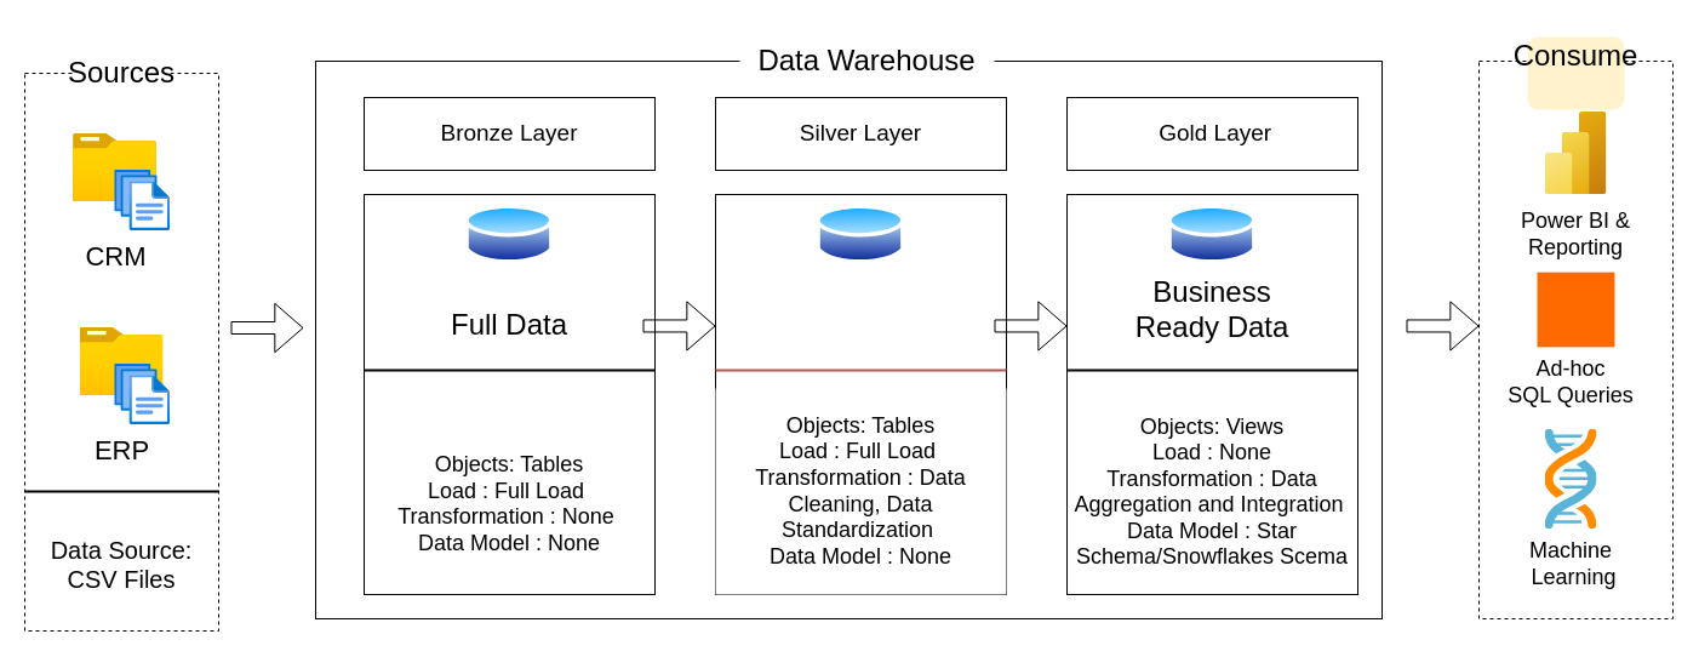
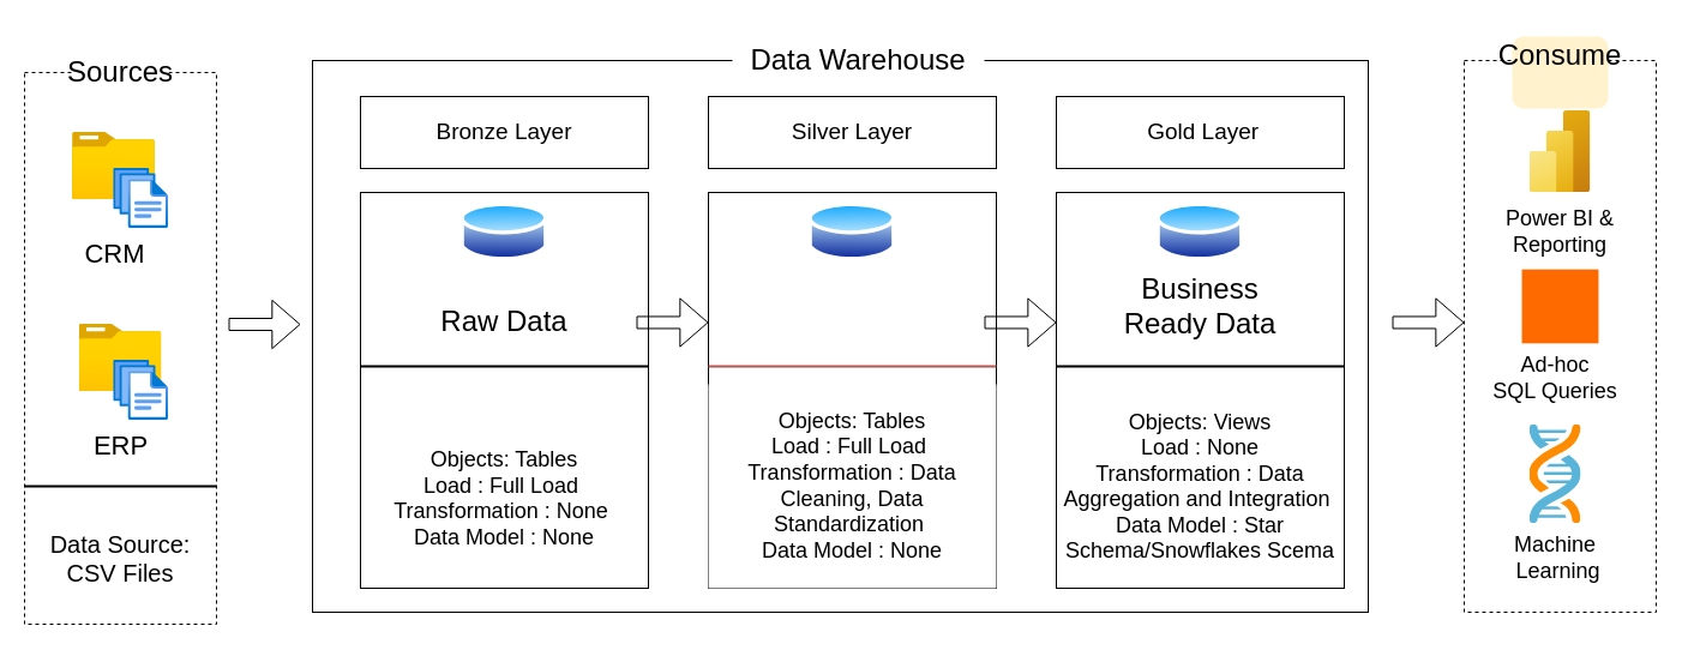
- <mxCell id="21" value="Full Data" style="text;html=1;align=center;verticalAlign=middle;whiteSpace=wrap;rounded=0;fontSize=24;labelBackgroundColor=default;" vertex="1" parent="1"><mxGeometry x="345" y="250" width="150" height="35" as="geometry" /></mxCell>
+ <mxCell id="21" value="Raw Data" style="text;html=1;align=center;verticalAlign=middle;whiteSpace=wrap;rounded=0;fontSize=24;labelBackgroundColor=default;" vertex="1" parent="1"><mxGeometry x="345" y="250" width="150" height="35" as="geometry" /></mxCell>
